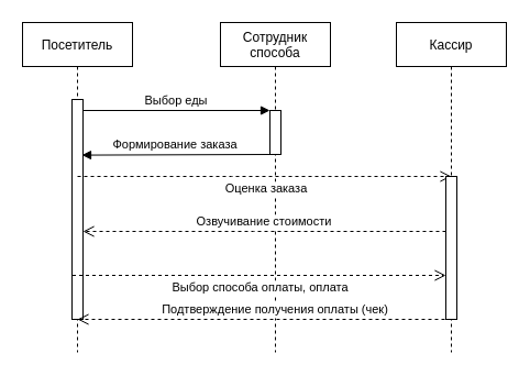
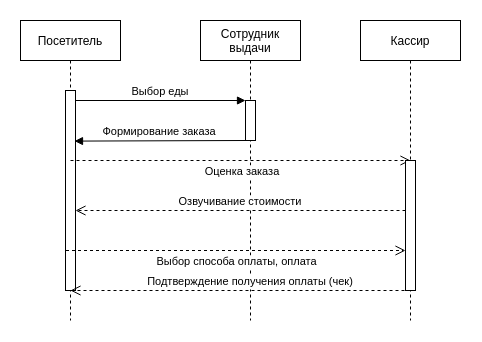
- <mxCell id="4" value="Сотрудник&#10;способа" style="shape=umlLifeline;perimeter=lifelinePerimeter;container=1;collapsible=0;recursiveResize=0;rounded=0;shadow=0;strokeWidth=1;" parent="1" vertex="1"><mxGeometry x="200" y="20" width="100" height="300" as="geometry" /></mxCell>
+ <mxCell id="4" value="Сотрудник&#10;выдачи" style="shape=umlLifeline;perimeter=lifelinePerimeter;container=1;collapsible=0;recursiveResize=0;rounded=0;shadow=0;strokeWidth=1;" parent="1" vertex="1"><mxGeometry x="200" y="20" width="100" height="300" as="geometry" /></mxCell>
